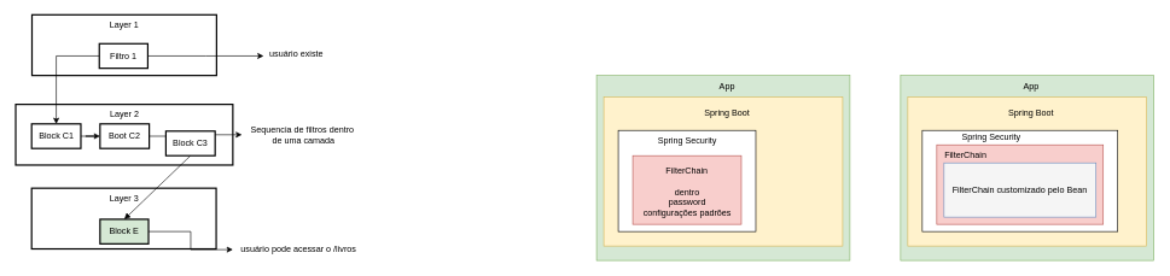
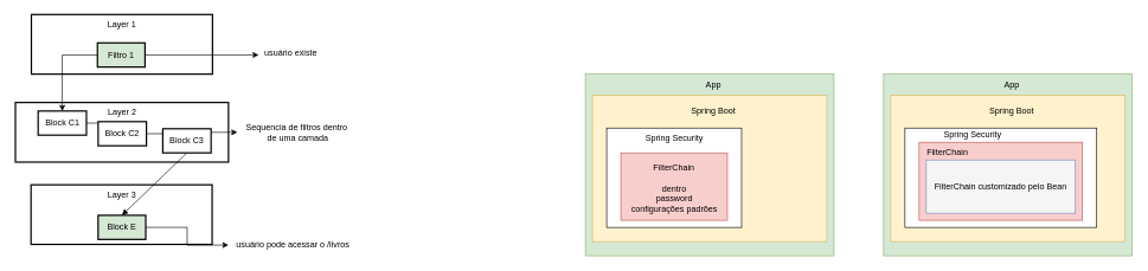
- <mxCell id="11" value="Filtro 1" style="whiteSpace=wrap;strokeWidth=2;" parent="1" vertex="1"><mxGeometry x="136" y="60" width="67" height="34" as="geometry" /></mxCell>
+ <mxCell id="11" value="Filtro 1" style="whiteSpace=wrap;strokeWidth=2;fillColor=#d5e8d4;" parent="1" vertex="1"><mxGeometry x="136" y="60" width="67" height="34" as="geometry" /></mxCell>
- <mxCell id="7" value="Block C1" style="whiteSpace=wrap;strokeWidth=2;" parent="1" vertex="1"><mxGeometry x="42.5" y="171" width="68" height="34" as="geometry" /></mxCell>
+ <mxCell id="7" value="Block C1" style="whiteSpace=wrap;strokeWidth=2;" parent="1" vertex="1"><mxGeometry x="52.5" y="156" width="68" height="34" as="geometry" /></mxCell>
- <mxCell id="17" value="Boot C2" style="whiteSpace=wrap;strokeWidth=2;" vertex="1" parent="1"><mxGeometry x="137" y="171" width="68" height="34" as="geometry" /></mxCell>
+ <mxCell id="17" value="Block C2" style="whiteSpace=wrap;strokeWidth=2;" vertex="1" parent="1"><mxGeometry x="137" y="171" width="68" height="34" as="geometry" /></mxCell>
